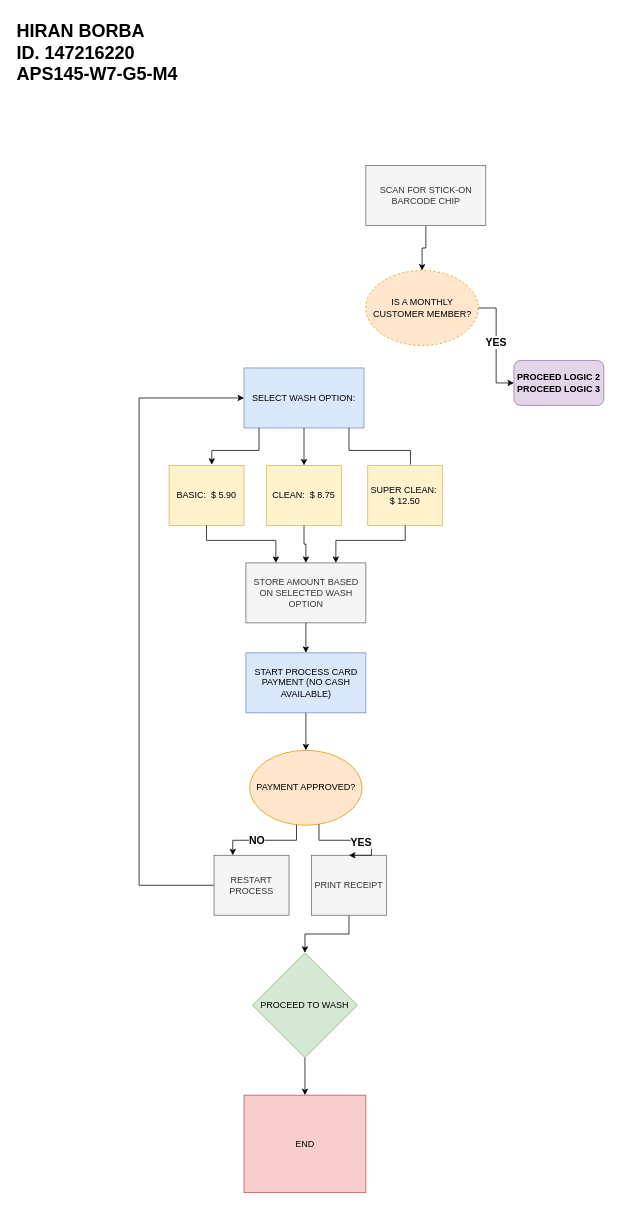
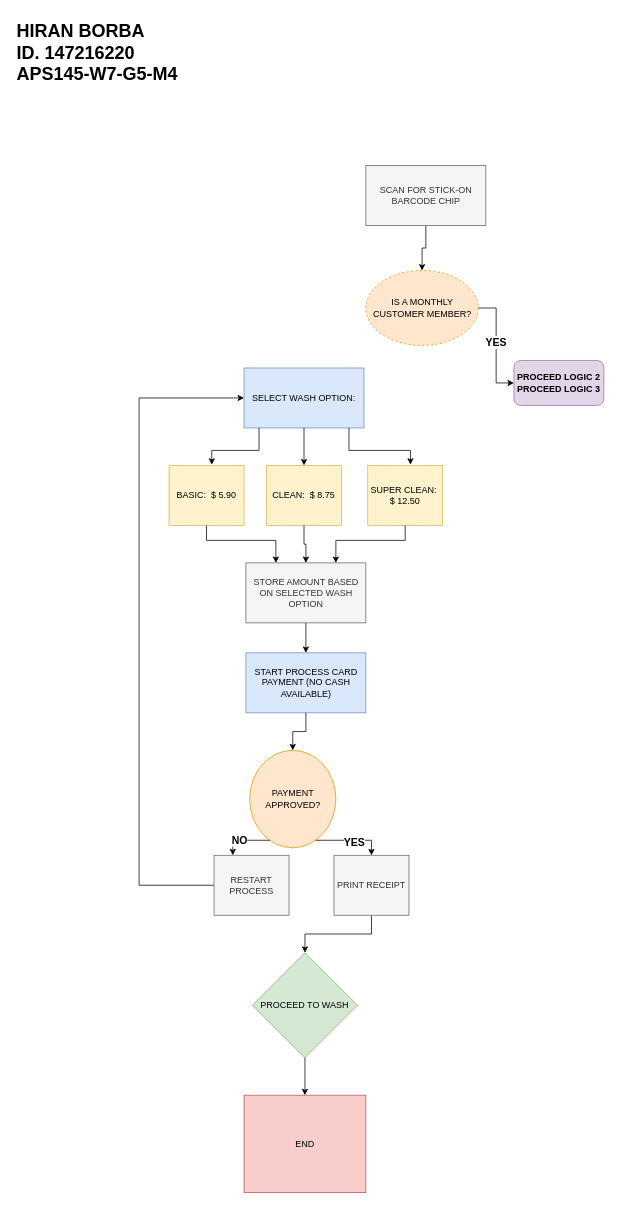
- <mxCell id="13" style="edgeStyle=orthogonalEdgeStyle;rounded=0;orthogonalLoop=1;jettySize=auto;html=1;entryX=0.57;entryY=-0.012;entryDx=0;entryDy=0;entryPerimeter=0;endArrow=none;" parent="6" source="7" target="12" edge="1"><mxGeometry relative="1" as="geometry"><Array as="points"><mxPoint x="240" y="110" /><mxPoint x="322" y="110" /></Array></mxGeometry></mxCell>
+ <mxCell id="13" style="edgeStyle=orthogonalEdgeStyle;rounded=0;orthogonalLoop=1;jettySize=auto;html=1;entryX=0.57;entryY=-0.012;entryDx=0;entryDy=0;entryPerimeter=0;" parent="6" source="7" target="12" edge="1"><mxGeometry relative="1" as="geometry"><Array as="points"><mxPoint x="240" y="110" /><mxPoint x="322" y="110" /></Array></mxGeometry></mxCell>
- <mxCell id="16" value="PAYMENT APPROVED?" style="ellipse;whiteSpace=wrap;html=1;fillColor=#ffe6cc;strokeColor=#d79b00;" parent="4" vertex="1"><mxGeometry x="147.5" y="670" width="150" height="100" as="geometry" /></mxCell>
+ <mxCell id="16" value="PAYMENT APPROVED?" style="ellipse;whiteSpace=wrap;html=1;fillColor=#ffe6cc;strokeColor=#d79b00;" parent="4" vertex="1"><mxGeometry x="147.5" y="670" width="115" height="130" as="geometry" /></mxCell>
- <mxCell id="19" value="PRINT RECEIPT" style="rounded=0;whiteSpace=wrap;html=1;fillColor=#f5f5f5;fontColor=#333333;strokeColor=#666666;" parent="4" vertex="1"><mxGeometry x="230" y="810" width="100" height="80" as="geometry" /></mxCell>
+ <mxCell id="19" value="PRINT RECEIPT" style="rounded=0;whiteSpace=wrap;html=1;fillColor=#f5f5f5;fontColor=#333333;strokeColor=#666666;" parent="4" vertex="1"><mxGeometry x="260" y="810" width="100" height="80" as="geometry" /></mxCell>
